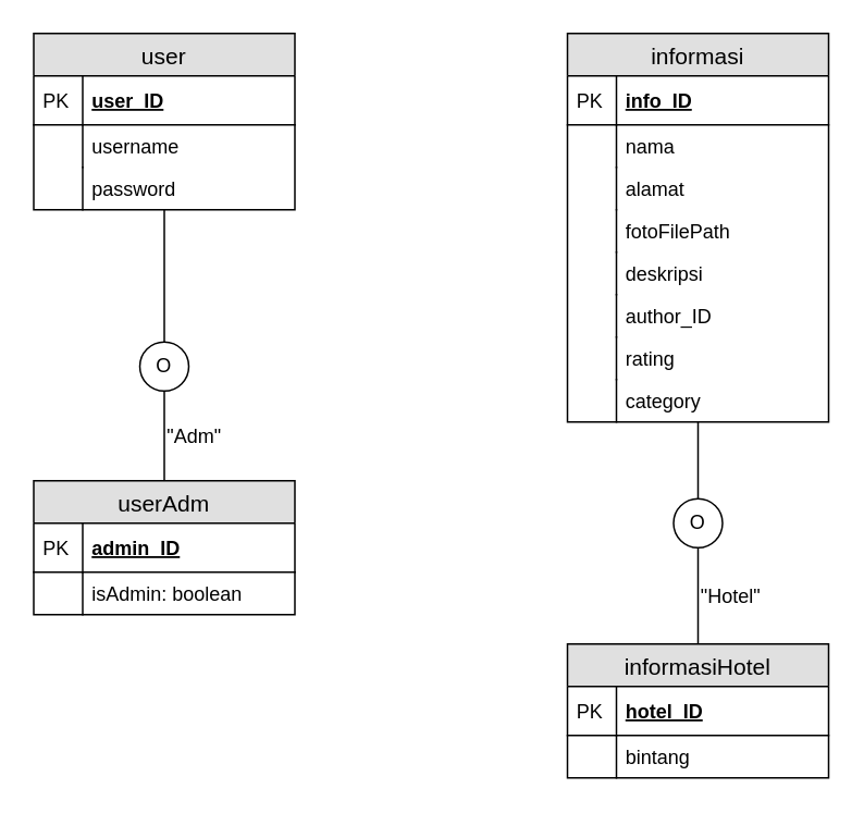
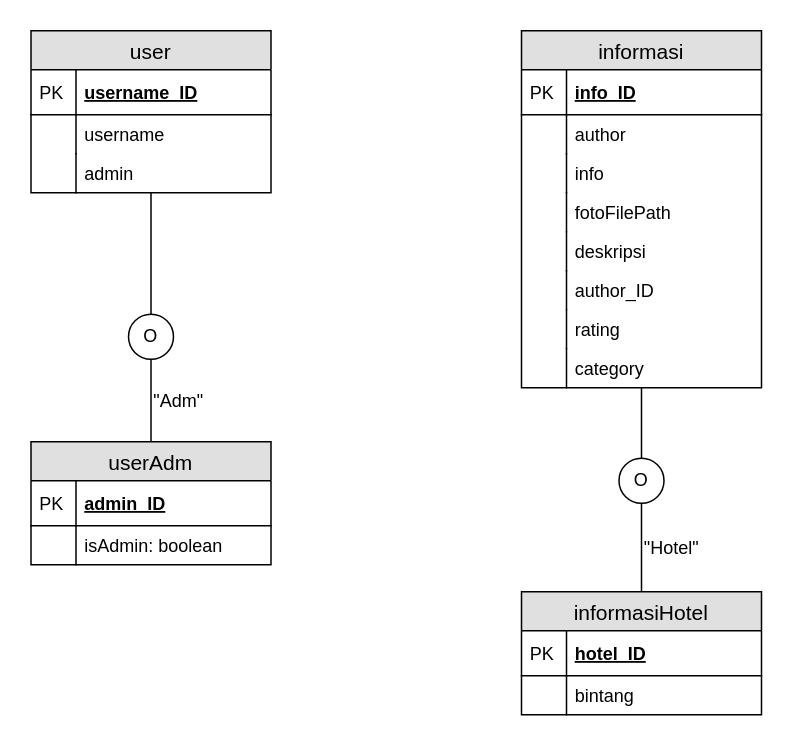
- <mxCell id="4" value="user_ID" style="shape=partialRectangle;top=0;left=0;right=0;bottom=1;align=left;verticalAlign=middle;fillColor=none;spacingLeft=34;spacingRight=4;overflow=hidden;rotatable=0;points=[[0,0.5],[1,0.5]];portConstraint=eastwest;dropTarget=0;fontStyle=5;fontSize=12;" vertex="1" parent="3"><mxGeometry y="26" width="160" height="30" as="geometry" /></mxCell>
+ <mxCell id="4" value="username_ID" style="shape=partialRectangle;top=0;left=0;right=0;bottom=1;align=left;verticalAlign=middle;fillColor=none;spacingLeft=34;spacingRight=4;overflow=hidden;rotatable=0;points=[[0,0.5],[1,0.5]];portConstraint=eastwest;dropTarget=0;fontStyle=5;fontSize=12;" vertex="1" parent="3"><mxGeometry y="26" width="160" height="30" as="geometry" /></mxCell>
- <mxCell id="22" value="nama" style="shape=partialRectangle;top=0;left=0;right=0;bottom=0;align=left;verticalAlign=top;fillColor=none;spacingLeft=34;spacingRight=4;overflow=hidden;rotatable=0;points=[[0,0.5],[1,0.5]];portConstraint=eastwest;dropTarget=0;fontSize=12;" vertex="1" parent="19"><mxGeometry y="56" width="160" height="26" as="geometry" /></mxCell>
+ <mxCell id="22" value="author" style="shape=partialRectangle;top=0;left=0;right=0;bottom=0;align=left;verticalAlign=top;fillColor=none;spacingLeft=34;spacingRight=4;overflow=hidden;rotatable=0;points=[[0,0.5],[1,0.5]];portConstraint=eastwest;dropTarget=0;fontSize=12;" vertex="1" parent="19"><mxGeometry y="56" width="160" height="26" as="geometry" /></mxCell>
- <mxCell id="8" value="password" style="shape=partialRectangle;top=0;left=0;right=0;bottom=0;align=left;verticalAlign=top;fillColor=none;spacingLeft=34;spacingRight=4;overflow=hidden;rotatable=0;points=[[0,0.5],[1,0.5]];portConstraint=eastwest;dropTarget=0;fontSize=12;" vertex="1" parent="3"><mxGeometry y="82" width="160" height="26" as="geometry" /></mxCell>
+ <mxCell id="8" value="admin" style="shape=partialRectangle;top=0;left=0;right=0;bottom=0;align=left;verticalAlign=top;fillColor=none;spacingLeft=34;spacingRight=4;overflow=hidden;rotatable=0;points=[[0,0.5],[1,0.5]];portConstraint=eastwest;dropTarget=0;fontSize=12;" vertex="1" parent="3"><mxGeometry y="82" width="160" height="26" as="geometry" /></mxCell>
- <mxCell id="24" value="alamat" style="shape=partialRectangle;top=0;left=0;right=0;bottom=0;align=left;verticalAlign=top;fillColor=none;spacingLeft=34;spacingRight=4;overflow=hidden;rotatable=0;points=[[0,0.5],[1,0.5]];portConstraint=eastwest;dropTarget=0;fontSize=12;" vertex="1" parent="19"><mxGeometry y="82" width="160" height="26" as="geometry" /></mxCell>
+ <mxCell id="24" value="info" style="shape=partialRectangle;top=0;left=0;right=0;bottom=0;align=left;verticalAlign=top;fillColor=none;spacingLeft=34;spacingRight=4;overflow=hidden;rotatable=0;points=[[0,0.5],[1,0.5]];portConstraint=eastwest;dropTarget=0;fontSize=12;" vertex="1" parent="19"><mxGeometry y="82" width="160" height="26" as="geometry" /></mxCell>
